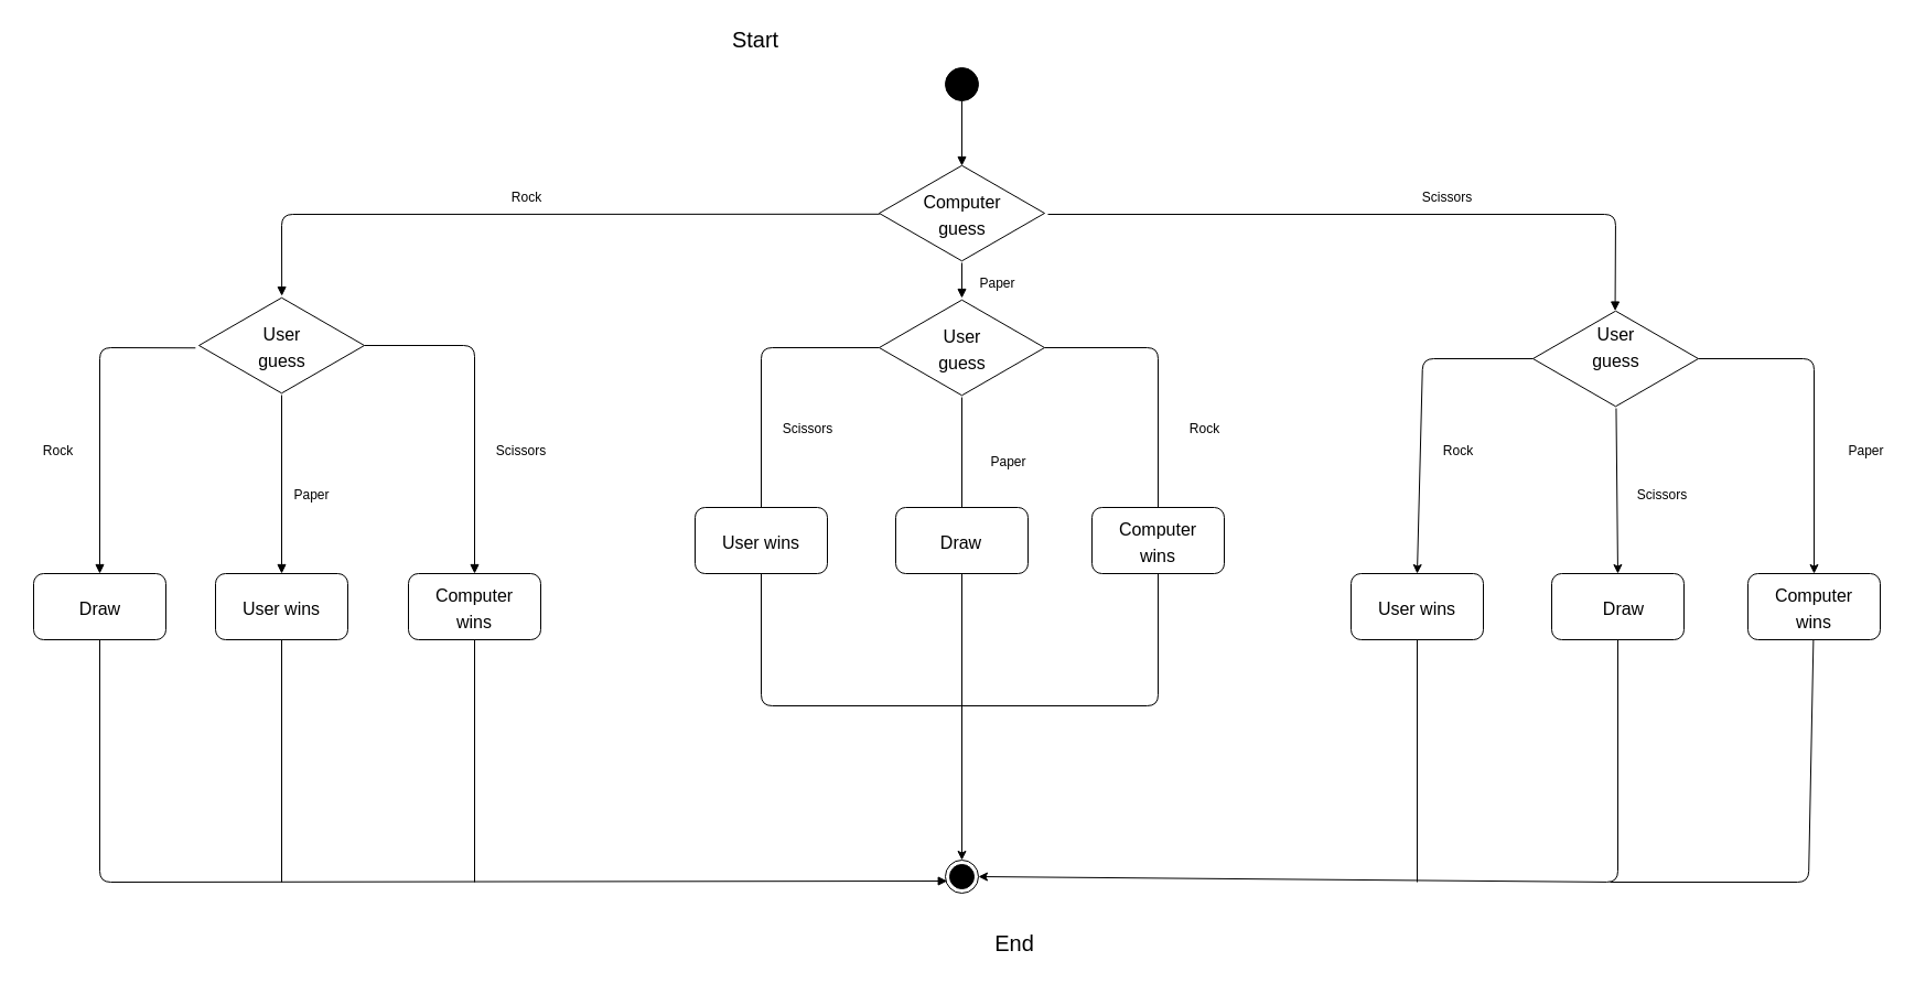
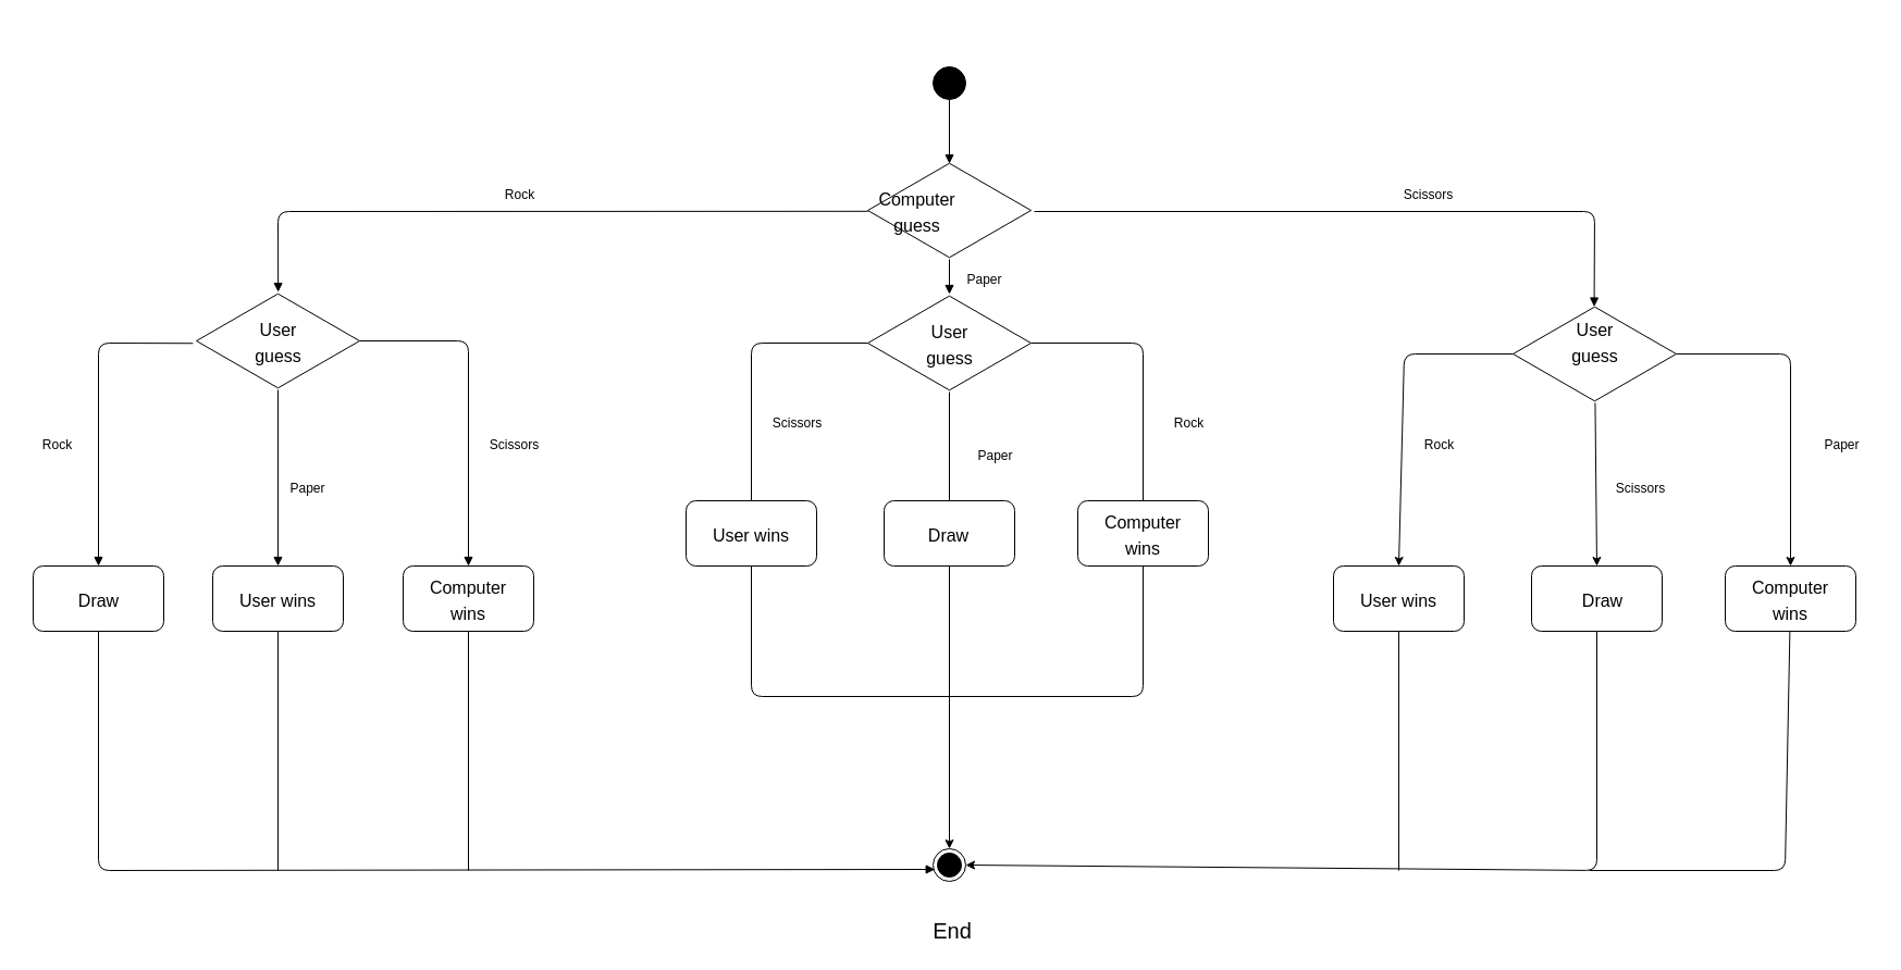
- <mxCell id="8" value="Start" style="text;html=1;strokeColor=none;fillColor=none;align=center;verticalAlign=middle;whiteSpace=wrap;rounded=0;fontSize=20;" vertex="1" parent="1"><mxGeometry x="655" y="20" width="60" height="30" as="geometry" /></mxCell>
- <mxCell id="13" value="&lt;font style=&quot;font-size: 16px;&quot;&gt;Computer guess&lt;/font&gt;" style="text;html=1;strokeColor=none;fillColor=none;align=center;verticalAlign=middle;whiteSpace=wrap;rounded=0;fontSize=20;" vertex="1" parent="1"><mxGeometry x="839.5" y="178" width="65" height="30" as="geometry" /></mxCell>
+ <mxCell id="13" value="&lt;font style=&quot;font-size: 16px;&quot;&gt;Computer guess&lt;/font&gt;" style="text;html=1;strokeColor=none;fillColor=none;align=center;verticalAlign=middle;whiteSpace=wrap;rounded=0;fontSize=20;" vertex="1" parent="1"><mxGeometry x="809.5" y="178" width="65" height="30" as="geometry" /></mxCell>
- <mxCell id="41" value="End" style="text;html=1;strokeColor=none;fillColor=none;align=center;verticalAlign=middle;whiteSpace=wrap;rounded=0;fontSize=20;" vertex="1" parent="1"><mxGeometry x="889.5" y="840" width="60" height="30" as="geometry" /></mxCell>
+ <mxCell id="41" value="End" style="text;html=1;strokeColor=none;fillColor=none;align=center;verticalAlign=middle;whiteSpace=wrap;rounded=0;fontSize=20;" vertex="1" parent="1"><mxGeometry x="844.5" y="840" width="60" height="30" as="geometry" /></mxCell>
